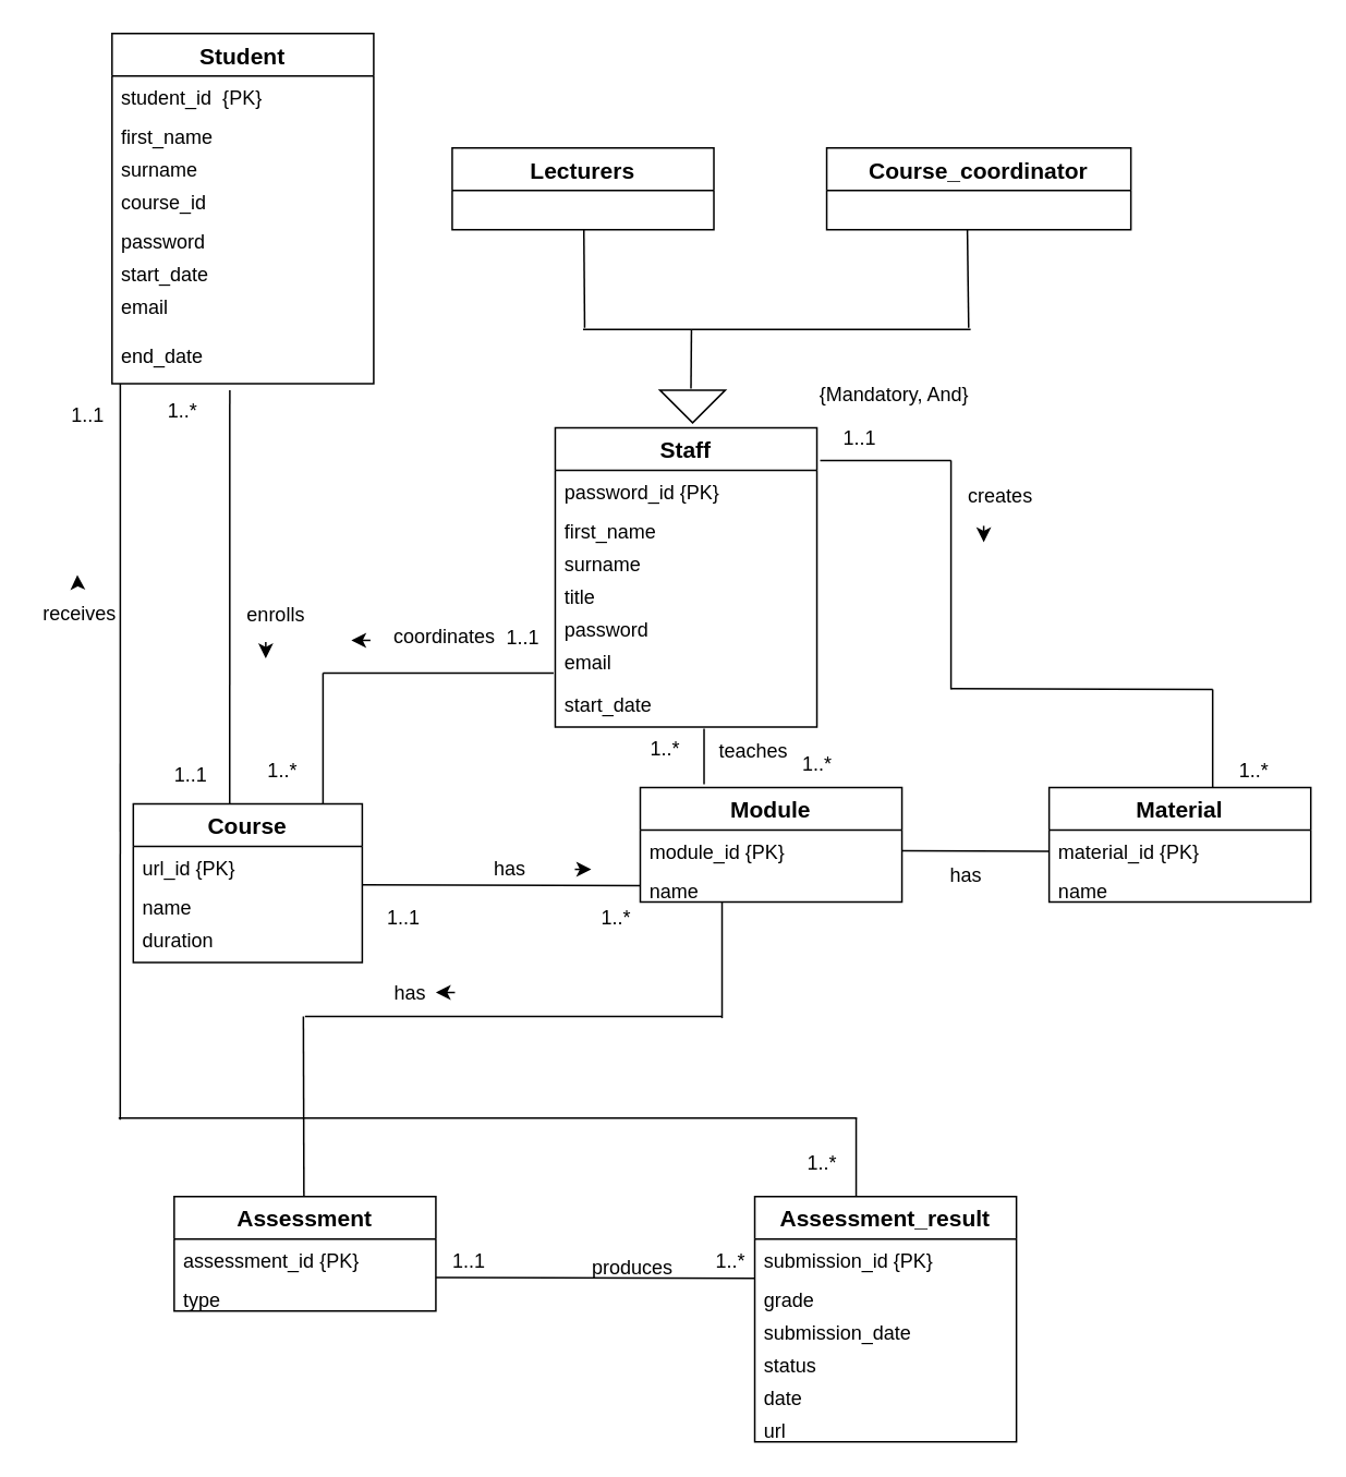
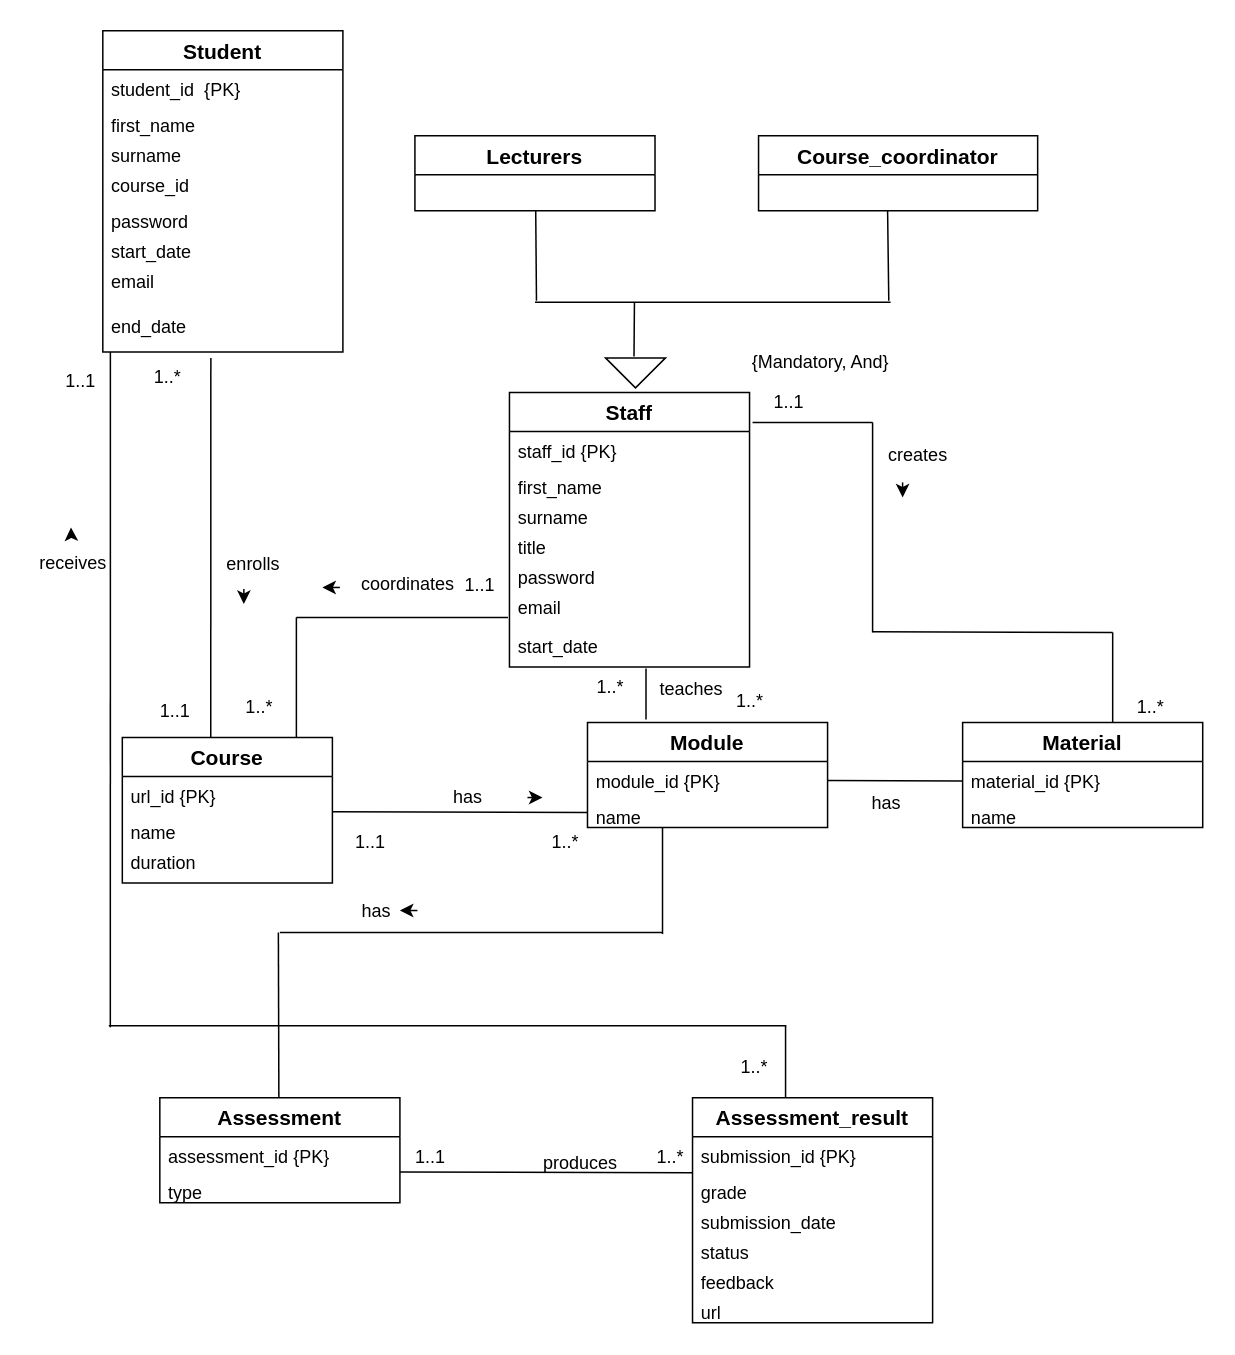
- <mxCell id="12" value="password_id {PK}" style="text;strokeColor=none;fillColor=none;spacingLeft=4;spacingRight=4;overflow=hidden;rotatable=0;points=[[0,0.5],[1,0.5]];portConstraint=eastwest;fontSize=12;" vertex="1" parent="11"><mxGeometry y="26" width="160" height="24" as="geometry" /></mxCell>
+ <mxCell id="12" value="staff_id {PK}" style="text;strokeColor=none;fillColor=none;spacingLeft=4;spacingRight=4;overflow=hidden;rotatable=0;points=[[0,0.5],[1,0.5]];portConstraint=eastwest;fontSize=12;" vertex="1" parent="11"><mxGeometry y="26" width="160" height="24" as="geometry" /></mxCell>
- <mxCell id="55" value="date" style="text;strokeColor=none;fillColor=none;spacingLeft=4;spacingRight=4;overflow=hidden;rotatable=0;points=[[0,0.5],[1,0.5]];portConstraint=eastwest;fontSize=12;" vertex="1" parent="50"><mxGeometry y="110" width="160" height="20" as="geometry" /></mxCell>
+ <mxCell id="55" value="feedback" style="text;strokeColor=none;fillColor=none;spacingLeft=4;spacingRight=4;overflow=hidden;rotatable=0;points=[[0,0.5],[1,0.5]];portConstraint=eastwest;fontSize=12;" vertex="1" parent="50"><mxGeometry y="110" width="160" height="20" as="geometry" /></mxCell>
